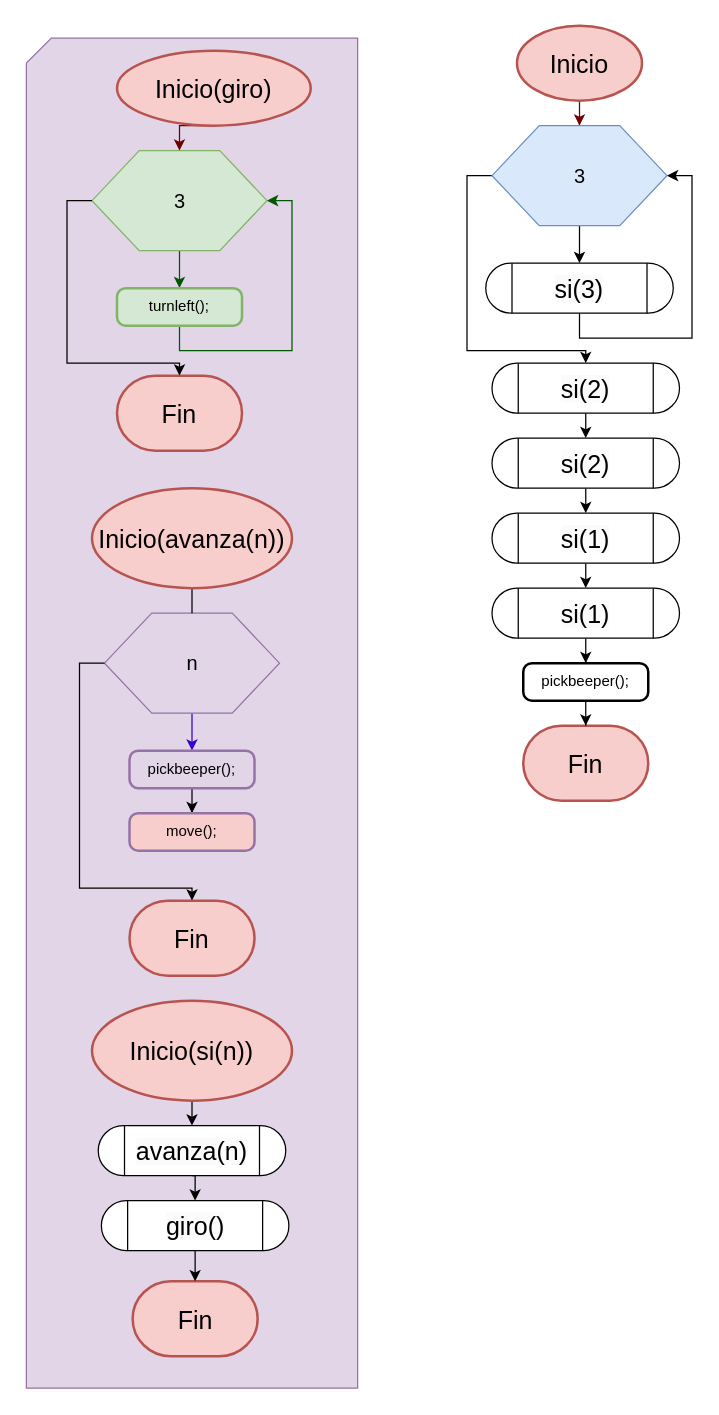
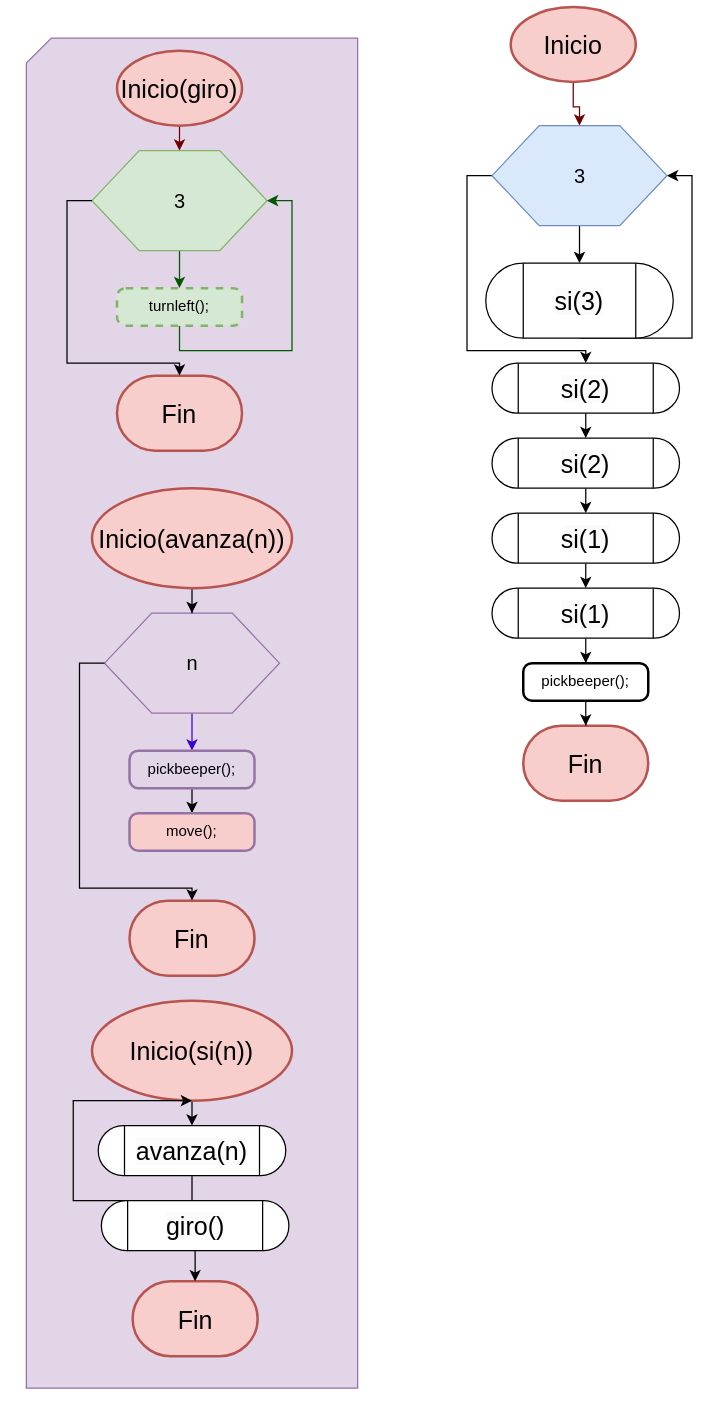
- <mxCell id="4" value="&lt;font style=&quot;font-size: 20px;&quot;&gt;Inicio&lt;/font&gt;" style="strokeWidth=2;html=1;shape=mxgraph.flowchart.start_1;whiteSpace=wrap;fillColor=#f8cecc;strokeColor=#b85450;" parent="1" vertex="1"><mxGeometry x="413" y="20" width="100" height="60" as="geometry" /></mxCell>
+ <mxCell id="4" value="&lt;font style=&quot;font-size: 20px;&quot;&gt;Inicio&lt;/font&gt;" style="strokeWidth=2;html=1;shape=mxgraph.flowchart.start_1;whiteSpace=wrap;fillColor=#f8cecc;strokeColor=#b85450;" parent="1" vertex="1"><mxGeometry x="408" y="5" width="100" height="60" as="geometry" /></mxCell>
- <mxCell id="18" value="&lt;font style=&quot;font-size: 20px;&quot;&gt;Inicio(giro)&lt;/font&gt;" style="strokeWidth=2;html=1;shape=mxgraph.flowchart.start_1;whiteSpace=wrap;fillColor=#f8cecc;strokeColor=#b85450;" parent="1" vertex="1"><mxGeometry x="93" y="40" width="155" height="60" as="geometry" /></mxCell>
+ <mxCell id="18" value="&lt;font style=&quot;font-size: 20px;&quot;&gt;Inicio(giro)&lt;/font&gt;" style="strokeWidth=2;html=1;shape=mxgraph.flowchart.start_1;whiteSpace=wrap;fillColor=#f8cecc;strokeColor=#b85450;" parent="1" vertex="1"><mxGeometry x="93" y="40" width="100" height="60" as="geometry" /></mxCell>
- <mxCell id="24" value="&lt;span style=&quot;color: rgb(0, 0, 0); font-family: Helvetica; font-size: 20px; font-style: normal; font-variant-ligatures: normal; font-variant-caps: normal; font-weight: 400; letter-spacing: normal; orphans: 2; text-align: center; text-indent: 0px; text-transform: none; widows: 2; word-spacing: 0px; -webkit-text-stroke-width: 0px; background-color: rgb(251, 251, 251); text-decoration-thickness: initial; text-decoration-style: initial; text-decoration-color: initial; float: none; display: inline !important;&quot;&gt;si(3)&lt;/span&gt;" style="verticalLabelPosition=middle;verticalAlign=middle;html=1;shape=process;whiteSpace=wrap;rounded=1;size=0.14;arcSize=50;labelPosition=center;align=center;" parent="1" vertex="1"><mxGeometry x="388" y="210" width="150" height="40" as="geometry" /></mxCell>
+ <mxCell id="24" value="&lt;span style=&quot;color: rgb(0, 0, 0); font-family: Helvetica; font-size: 20px; font-style: normal; font-variant-ligatures: normal; font-variant-caps: normal; font-weight: 400; letter-spacing: normal; orphans: 2; text-align: center; text-indent: 0px; text-transform: none; widows: 2; word-spacing: 0px; -webkit-text-stroke-width: 0px; background-color: rgb(251, 251, 251); text-decoration-thickness: initial; text-decoration-style: initial; text-decoration-color: initial; float: none; display: inline !important;&quot;&gt;si(3)&lt;/span&gt;" style="verticalLabelPosition=middle;verticalAlign=middle;html=1;shape=process;whiteSpace=wrap;rounded=1;size=0.14;arcSize=50;labelPosition=center;align=center;" parent="1" vertex="1"><mxGeometry x="388" y="210" width="150" height="60" as="geometry" /></mxCell>
- <mxCell id="12" value="turnleft();" style="rounded=1;whiteSpace=wrap;html=1;absoluteArcSize=1;arcSize=14;strokeWidth=2;fillColor=#d5e8d4;strokeColor=#82b366;fontSize=12;" parent="1" vertex="1"><mxGeometry x="93" y="230" width="100" height="30" as="geometry" /></mxCell>
+ <mxCell id="12" value="turnleft();" style="rounded=1;whiteSpace=wrap;html=1;absoluteArcSize=1;arcSize=14;strokeWidth=2;fillColor=#d5e8d4;strokeColor=#82b366;fontSize=12;dashed=1;" parent="1" vertex="1"><mxGeometry x="93" y="230" width="100" height="30" as="geometry" /></mxCell>
- <mxCell id="20" style="edgeStyle=orthogonalEdgeStyle;rounded=0;orthogonalLoop=1;jettySize=auto;html=1;exitX=0.5;exitY=1;exitDx=0;exitDy=0;exitPerimeter=0;endArrow=none;" parent="1" source="21" target="14" edge="1"><mxGeometry relative="1" as="geometry" /></mxCell>
+ <mxCell id="20" style="edgeStyle=orthogonalEdgeStyle;rounded=0;orthogonalLoop=1;jettySize=auto;html=1;exitX=0.5;exitY=1;exitDx=0;exitDy=0;exitPerimeter=0;" parent="1" source="21" target="14" edge="1"><mxGeometry relative="1" as="geometry" /></mxCell>
- <mxCell id="41" style="edgeStyle=orthogonalEdgeStyle;rounded=0;orthogonalLoop=1;jettySize=auto;html=1;exitX=0.5;exitY=1;exitDx=0;exitDy=0;entryX=0.5;entryY=0;entryDx=0;entryDy=0;" parent="1" source="42" target="44" edge="1"><mxGeometry relative="1" as="geometry" /></mxCell>
+ <mxCell id="41" style="edgeStyle=orthogonalEdgeStyle;rounded=0;orthogonalLoop=1;jettySize=auto;html=1;exitX=0.5;exitY=1;exitDx=0;exitDy=0;" parent="1" source="42" target="39" edge="1"><mxGeometry relative="1" as="geometry" /></mxCell>
